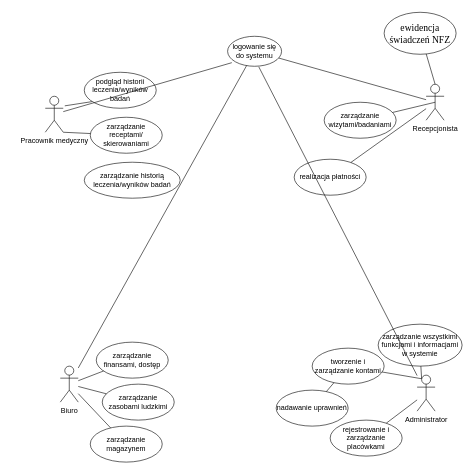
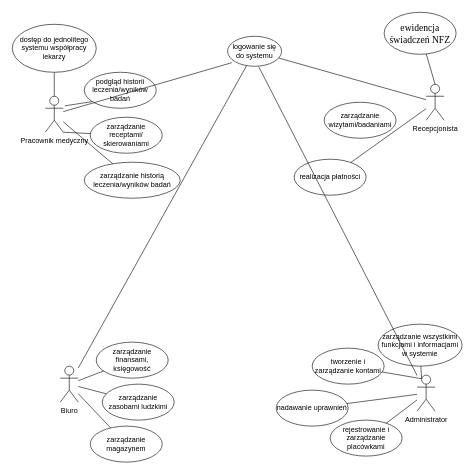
+ <mxCell id="12" value="dostęp do jednolitego systemu współpracy lekarzy" style="ellipse;whiteSpace=wrap;html=1;" vertex="1" parent="1"><mxGeometry x="20" y="40" width="140" height="80" as="geometry" /></mxCell>
+ <mxCell id="26" value="" style="endArrow=none;html=1;rounded=0;" edge="1" parent="1" source="8" target="12"><mxGeometry width="50" height="50" relative="1" as="geometry"><mxPoint x="430" y="370" as="sourcePoint" /><mxPoint x="480" y="320" as="targetPoint" /></mxGeometry></mxCell>
- <mxCell id="36" value="" style="endArrow=none;html=1;rounded=0;entryX=0.5;entryY=0.5;entryDx=0;entryDy=0;entryPerimeter=0;" edge="1" parent="1" source="5" target="2"><mxGeometry width="50" height="50" relative="1" as="geometry"><mxPoint x="430" y="170" as="sourcePoint" /><mxPoint x="480" y="120" as="targetPoint" /></mxGeometry></mxCell>
+ <mxCell id="29" value="" style="endArrow=none;html=1;rounded=0;" edge="1" parent="1" source="11" target="8"><mxGeometry width="50" height="50" relative="1" as="geometry"><mxPoint x="430" y="370" as="sourcePoint" /><mxPoint x="480" y="320" as="targetPoint" /></mxGeometry></mxCell>
- <mxCell id="19" value="zarządzanie finansami, dostęp" style="ellipse;whiteSpace=wrap;html=1;" vertex="1" parent="1"><mxGeometry x="160" y="570" width="120" height="60" as="geometry" /></mxCell>
+ <mxCell id="19" value="zarządzanie finansami, księgowość" style="ellipse;whiteSpace=wrap;html=1;" vertex="1" parent="1"><mxGeometry x="160" y="570" width="120" height="60" as="geometry" /></mxCell>
- <mxCell id="33" value="" style="endArrow=none;html=1;rounded=0;" edge="1" parent="1" source="15" target="14"><mxGeometry width="50" height="50" relative="1" as="geometry"><mxPoint x="430" y="570" as="sourcePoint" /><mxPoint x="480" y="520" as="targetPoint" /></mxGeometry></mxCell>
+ <mxCell id="33" value="" style="endArrow=none;html=1;rounded=0;" edge="1" parent="1" source="15" target="13"><mxGeometry width="50" height="50" relative="1" as="geometry"><mxPoint x="430" y="570" as="sourcePoint" /><mxPoint x="480" y="520" as="targetPoint" /></mxGeometry></mxCell>
